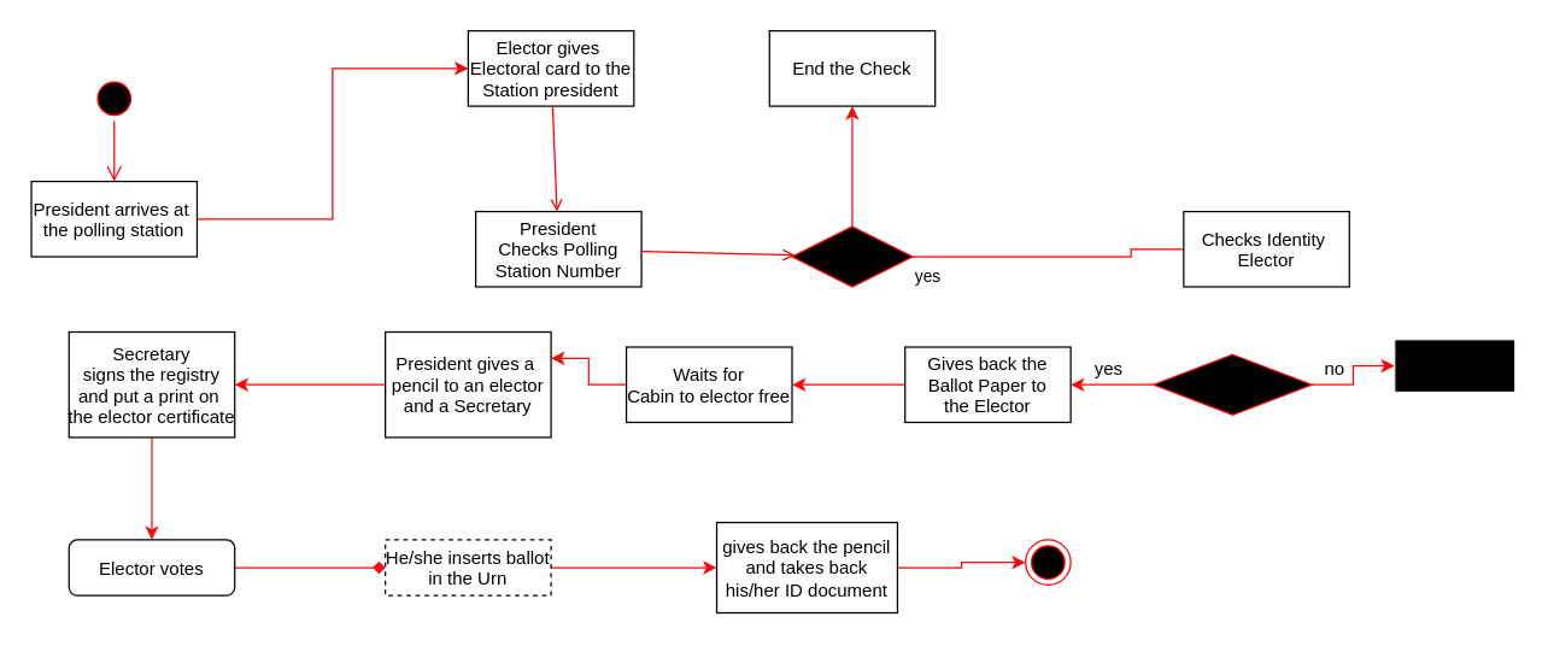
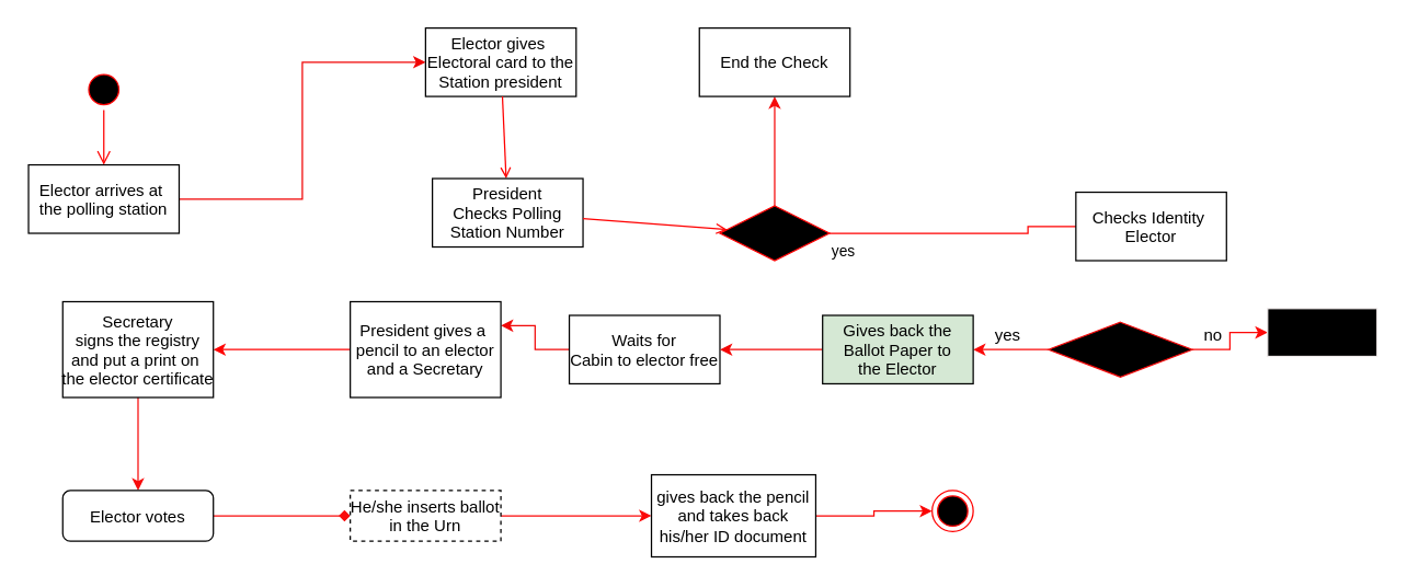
- <mxCell id="7" value="President arrives at &#10;the polling station" style="" parent="1" vertex="1"><mxGeometry x="20" y="120" width="110" height="50" as="geometry" /></mxCell>
+ <mxCell id="7" value="Elector arrives at &#10;the polling station" style="" parent="1" vertex="1"><mxGeometry x="20" y="120" width="110" height="50" as="geometry" /></mxCell>
- <mxCell id="8" value="President&#10;Checks Polling&#10;Station Number" style="" parent="1" vertex="1"><mxGeometry x="315" y="140" width="110" height="50" as="geometry" /></mxCell>
+ <mxCell id="8" value="President&#10;Checks Polling&#10;Station Number" style="" parent="1" vertex="1"><mxGeometry x="315" y="130" width="110" height="50" as="geometry" /></mxCell>
- <mxCell id="32" value="Gives back the&#10;Ballot Paper to&#10;the Elector" style="" parent="1" vertex="1"><mxGeometry x="600" y="230" width="110" height="50" as="geometry" /></mxCell>
+ <mxCell id="32" value="Gives back the&#10;Ballot Paper to&#10;the Elector" style="fillColor=#d5e8d4;" parent="1" vertex="1"><mxGeometry x="600" y="230" width="110" height="50" as="geometry" /></mxCell>
